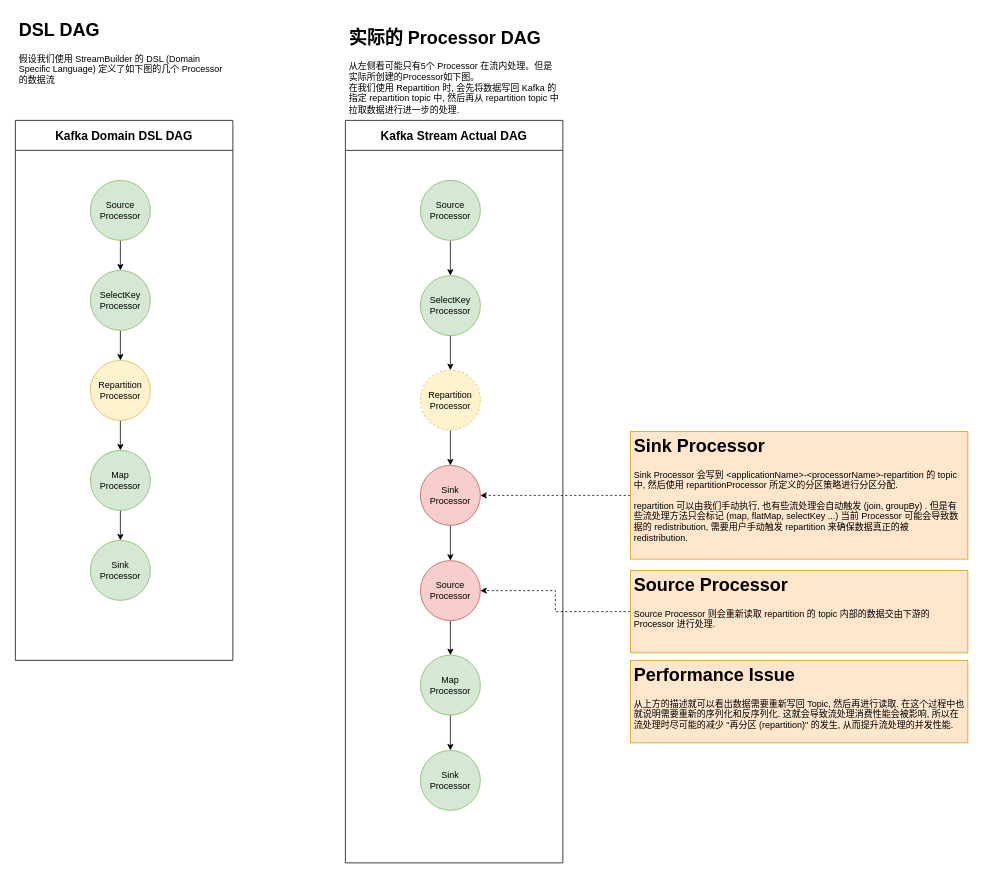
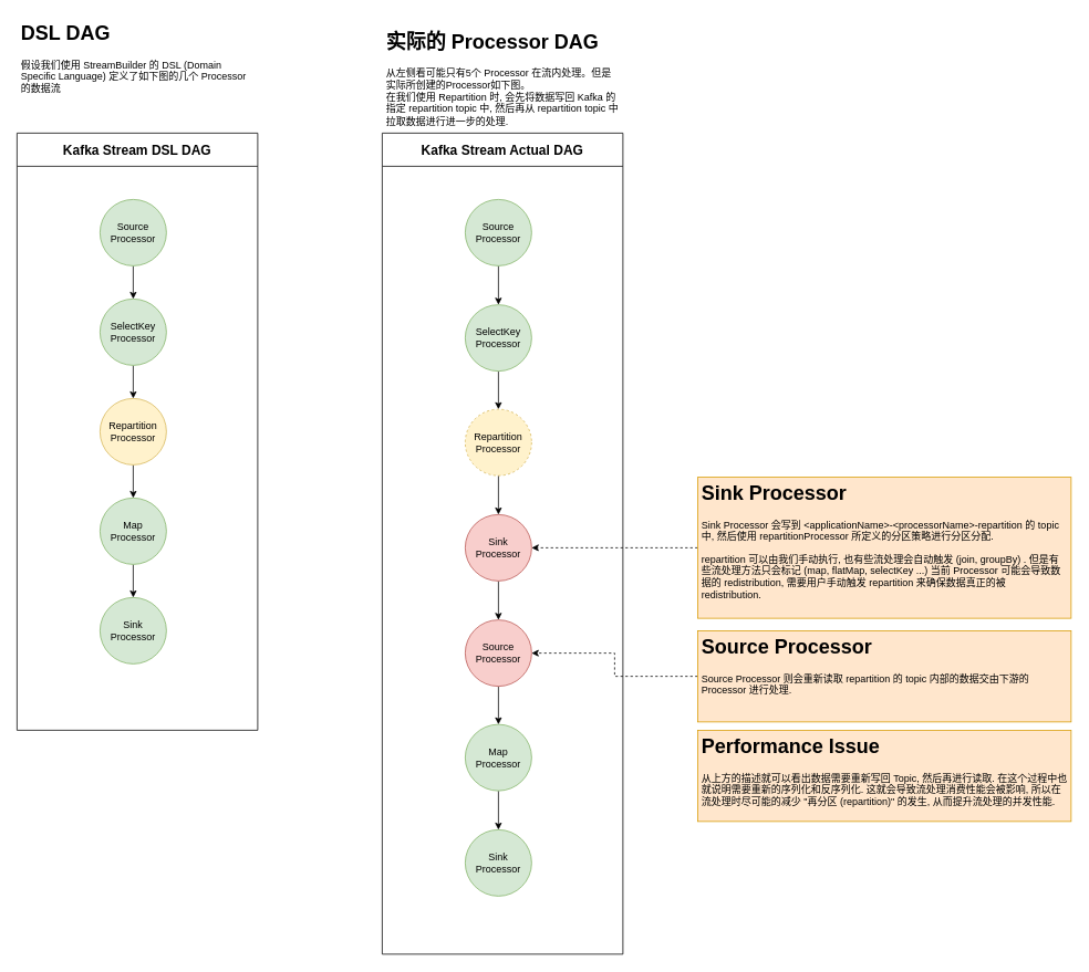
- <mxCell id="2" value="Kafka Domain DSL DAG" style="swimlane;whiteSpace=wrap;html=1;startSize=40;fontSize=16;" vertex="1" parent="1"><mxGeometry x="20" y="160" width="290" height="720" as="geometry" /></mxCell>
+ <mxCell id="2" value="Kafka Stream DSL DAG" style="swimlane;whiteSpace=wrap;html=1;startSize=40;fontSize=16;" vertex="1" parent="1"><mxGeometry x="20" y="160" width="290" height="720" as="geometry" /></mxCell>
